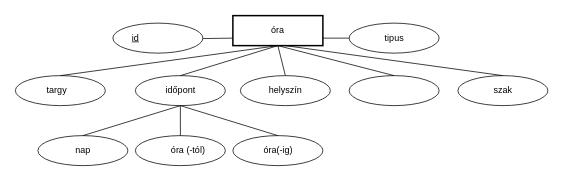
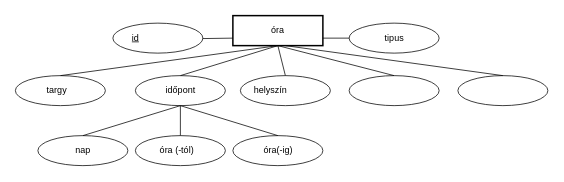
- <mxCell id="14" value="helyszín" style="text;html=1;align=center;verticalAlign=middle;resizable=0;points=[];autosize=1;strokeColor=none;fillColor=none;" vertex="1" parent="1"><mxGeometry x="345" y="105" width="70" height="30" as="geometry" /></mxCell>
+ <mxCell id="14" value="helyszín" style="text;html=1;align=center;verticalAlign=middle;resizable=0;points=[];autosize=1;strokeColor=none;fillColor=none;" vertex="1" parent="1"><mxGeometry x="325" y="105" width="70" height="30" as="geometry" /></mxCell>
- <mxCell id="15" value="szak" style="text;html=1;align=center;verticalAlign=middle;resizable=0;points=[];autosize=1;strokeColor=none;fillColor=none;" vertex="1" parent="1"><mxGeometry x="645" y="105" width="50" height="30" as="geometry" /></mxCell>
- <mxCell id="23" value="óra (-tól)" style="text;html=1;align=center;verticalAlign=middle;resizable=0;points=[];autosize=1;strokeColor=none;fillColor=none;" vertex="1" parent="1"><mxGeometry x="215" y="185" width="70" height="30" as="geometry" /></mxCell>
+ <mxCell id="23" value="óra (-tól)" style="text;html=1;align=center;verticalAlign=middle;resizable=0;points=[];autosize=1;strokeColor=none;fillColor=none;" vertex="1" parent="1"><mxGeometry x="200" y="185" width="70" height="30" as="geometry" /></mxCell>
